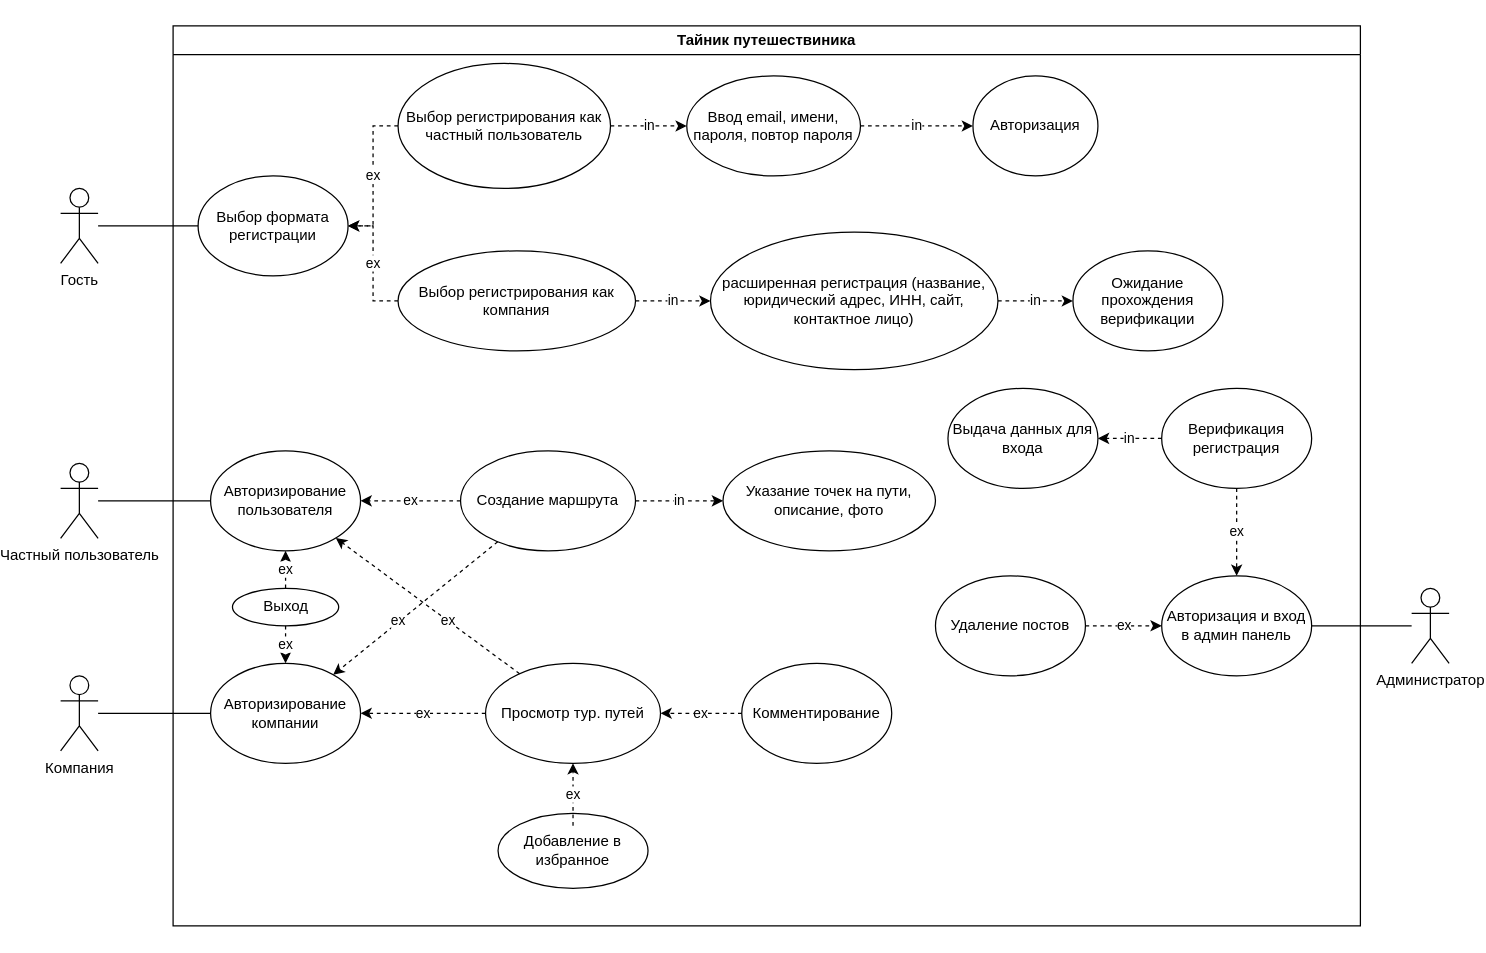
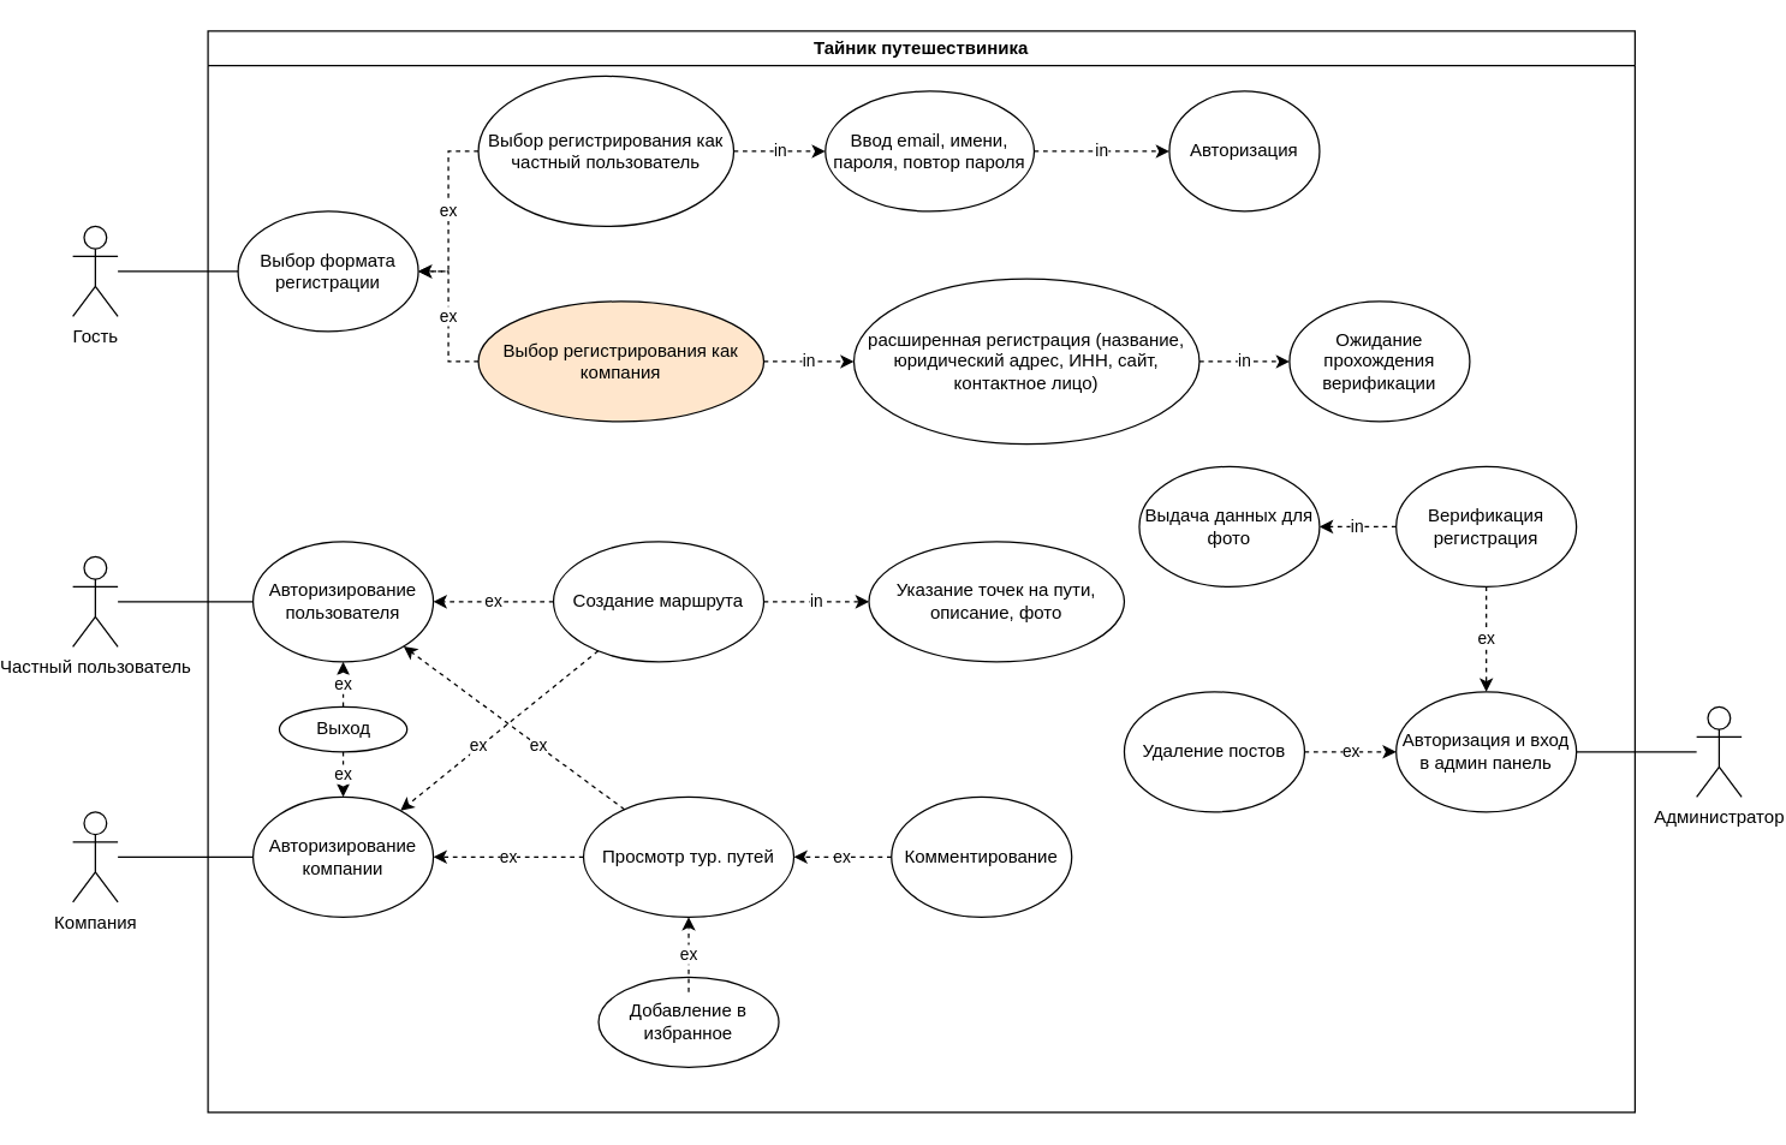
- <mxCell id="13" value="Выбор регистрирования как компания" style="ellipse;whiteSpace=wrap;html=1;" vertex="1" parent="1"><mxGeometry x="290" y="200" width="190" height="80" as="geometry" /></mxCell>
+ <mxCell id="13" value="Выбор регистрирования как компания" style="ellipse;whiteSpace=wrap;html=1;fillColor=#ffe6cc;" vertex="1" parent="1"><mxGeometry x="290" y="200" width="190" height="80" as="geometry" /></mxCell>
- <mxCell id="27" value="Выдача данных для входа" style="ellipse;whiteSpace=wrap;html=1;" vertex="1" parent="1"><mxGeometry x="730" y="310" width="120" height="80" as="geometry" /></mxCell>
+ <mxCell id="27" value="Выдача данных для фото" style="ellipse;whiteSpace=wrap;html=1;" vertex="1" parent="1"><mxGeometry x="730" y="310" width="120" height="80" as="geometry" /></mxCell>
